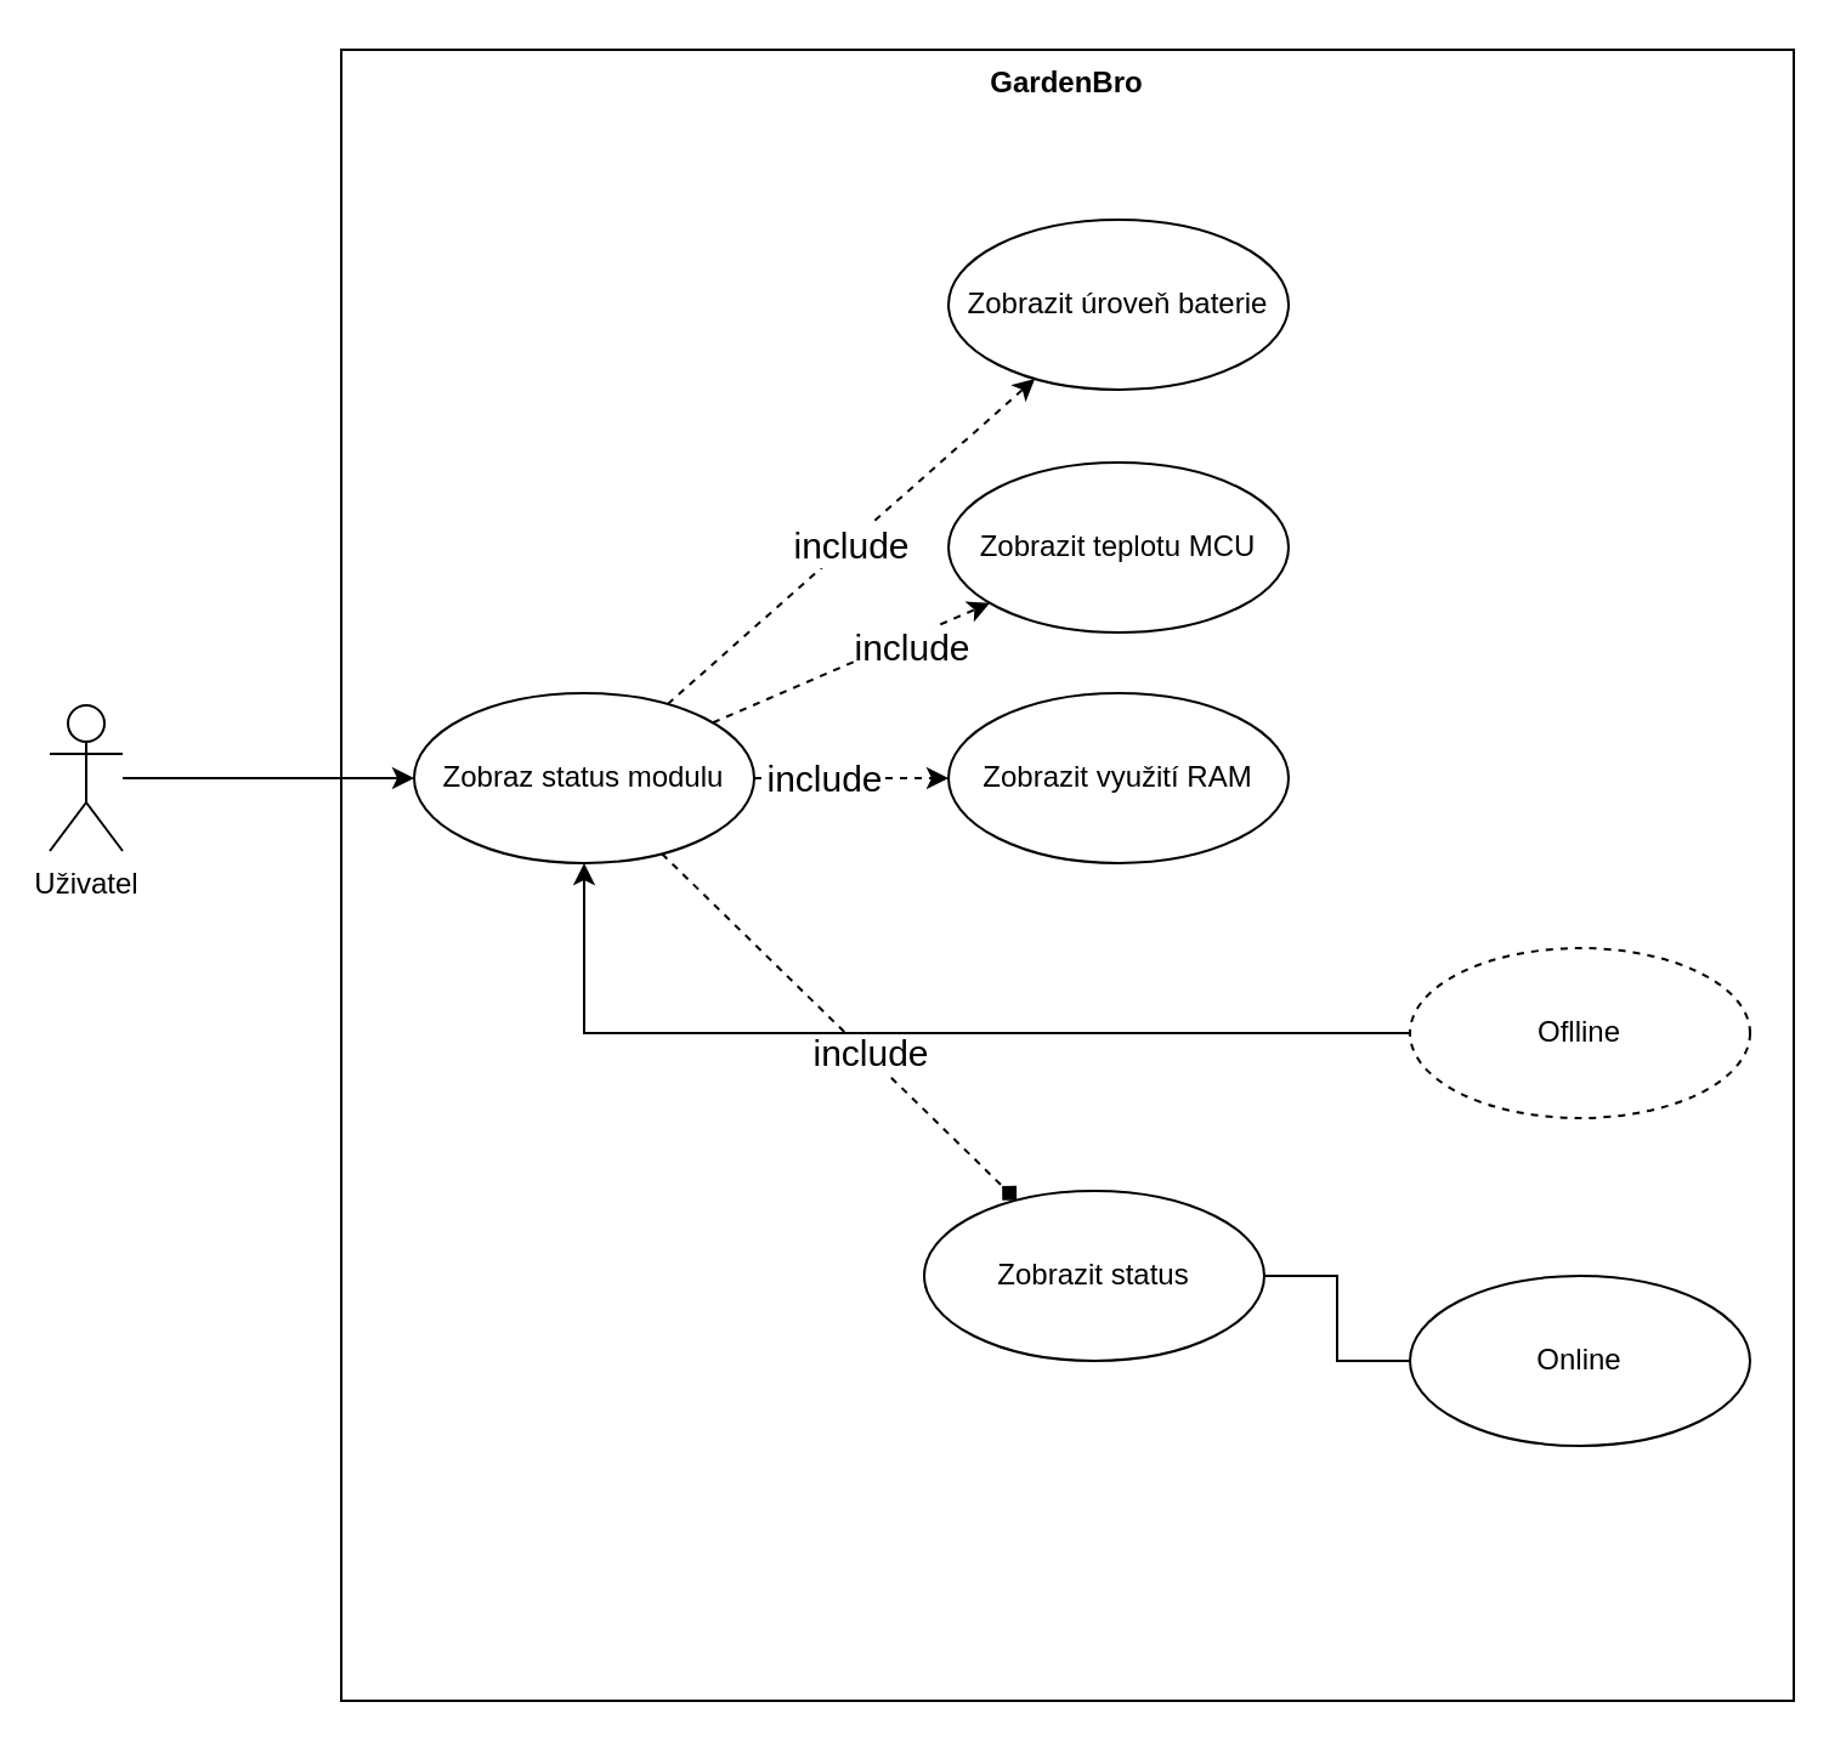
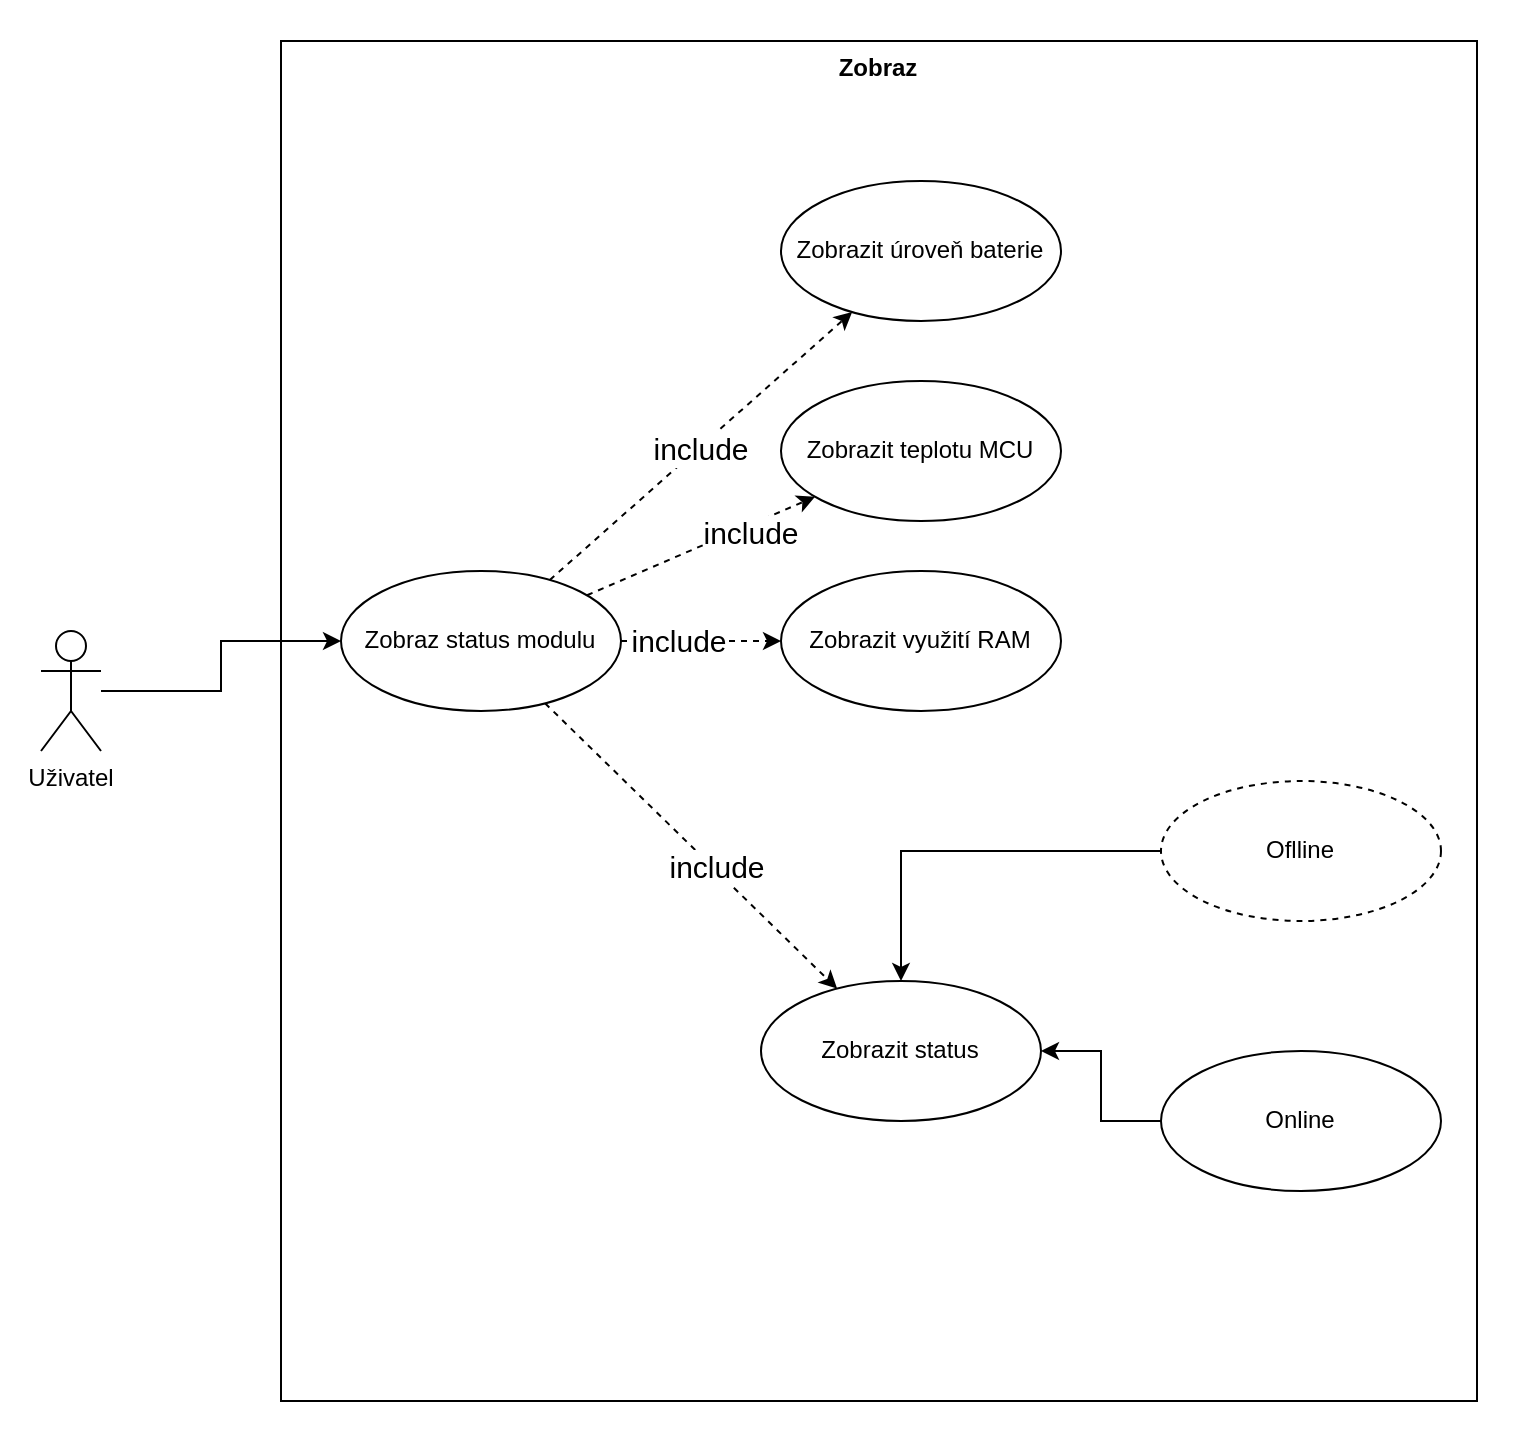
- <mxCell id="2" value="GardenBro" style="shape=rect;html=1;verticalAlign=top;fontStyle=1;whiteSpace=wrap;align=center;" vertex="1" parent="1"><mxGeometry x="140" y="20" width="598" height="680" as="geometry" /></mxCell>
+ <mxCell id="2" value="Zobraz" style="shape=rect;html=1;verticalAlign=top;fontStyle=1;whiteSpace=wrap;align=center;" vertex="1" parent="1"><mxGeometry x="140" y="20" width="598" height="680" as="geometry" /></mxCell>
- <mxCell id="4" value="Uživatel" style="shape=umlActor;html=1;verticalLabelPosition=bottom;verticalAlign=top;align=center;" vertex="1" parent="1"><mxGeometry x="20" y="290" width="30" height="60" as="geometry" /></mxCell>
+ <mxCell id="4" value="Uživatel" style="shape=umlActor;html=1;verticalLabelPosition=bottom;verticalAlign=top;align=center;" vertex="1" parent="1"><mxGeometry x="20" y="315" width="30" height="60" as="geometry" /></mxCell>
- <mxCell id="18" style="edgeStyle=orthogonalEdgeStyle;rounded=0;orthogonalLoop=1;jettySize=auto;html=1;" edge="1" parent="1" source="19" target="13"><mxGeometry relative="1" as="geometry" /></mxCell>
+ <mxCell id="18" style="edgeStyle=orthogonalEdgeStyle;rounded=0;orthogonalLoop=1;jettySize=auto;html=1;" edge="1" parent="1" source="19" target="17"><mxGeometry relative="1" as="geometry" /></mxCell>
- <mxCell id="5" style="rounded=0;orthogonalLoop=1;jettySize=auto;html=1;dashed=1;endArrow=diamond;" edge="1" parent="1" source="13" target="17"><mxGeometry relative="1" as="geometry" /></mxCell>
+ <mxCell id="5" style="rounded=0;orthogonalLoop=1;jettySize=auto;html=1;dashed=1;" edge="1" parent="1" source="13" target="17"><mxGeometry relative="1" as="geometry" /></mxCell>
- <mxCell id="20" style="edgeStyle=orthogonalEdgeStyle;rounded=0;orthogonalLoop=1;jettySize=auto;html=1;endArrow=none;" edge="1" parent="1" source="21" target="17"><mxGeometry relative="1" as="geometry" /></mxCell>
+ <mxCell id="20" style="edgeStyle=orthogonalEdgeStyle;rounded=0;orthogonalLoop=1;jettySize=auto;html=1;" edge="1" parent="1" source="21" target="17"><mxGeometry relative="1" as="geometry" /></mxCell>
